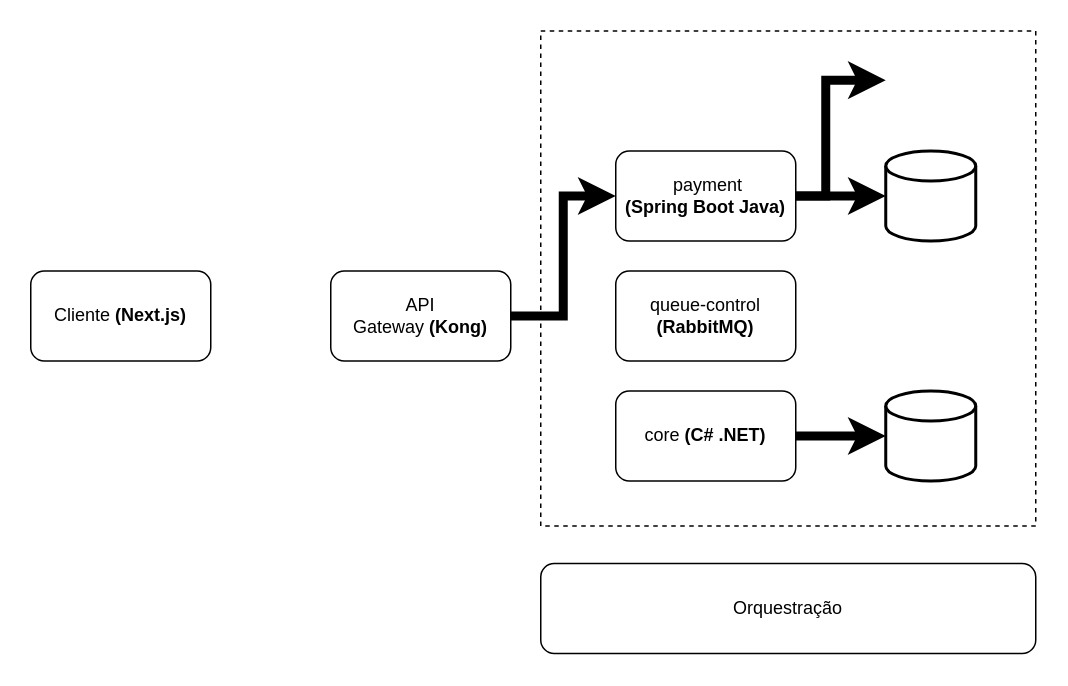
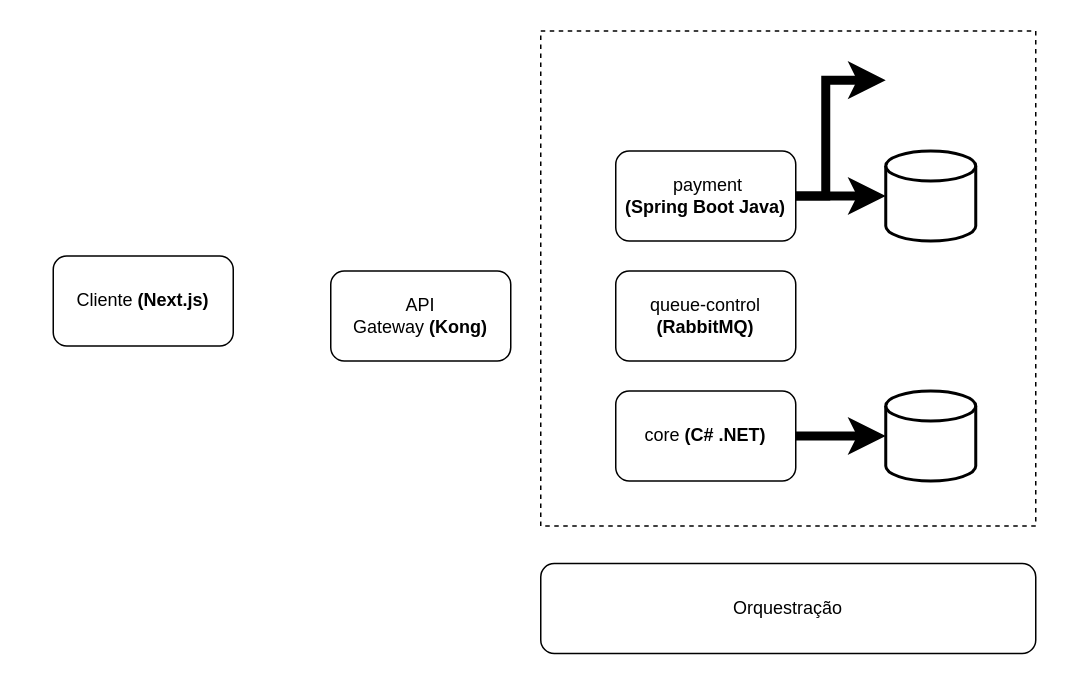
- <mxCell id="6" style="edgeStyle=orthogonalEdgeStyle;rounded=0;orthogonalLoop=1;jettySize=auto;html=1;entryX=0;entryY=0.5;entryDx=0;entryDy=0;strokeWidth=6;" edge="1" parent="1" source="7" target="10"><mxGeometry relative="1" as="geometry" /></mxCell>
- <mxCell id="5" value="Cliente &lt;b&gt;(Next.js)&lt;/b&gt;" style="rounded=1;whiteSpace=wrap;html=1;" vertex="1" parent="1"><mxGeometry x="20" y="180" width="120" height="60" as="geometry" /></mxCell>
+ <mxCell id="5" value="Cliente &lt;b&gt;(Next.js)&lt;/b&gt;" style="rounded=1;whiteSpace=wrap;html=1;" vertex="1" parent="1"><mxGeometry x="35" y="170" width="120" height="60" as="geometry" /></mxCell>
